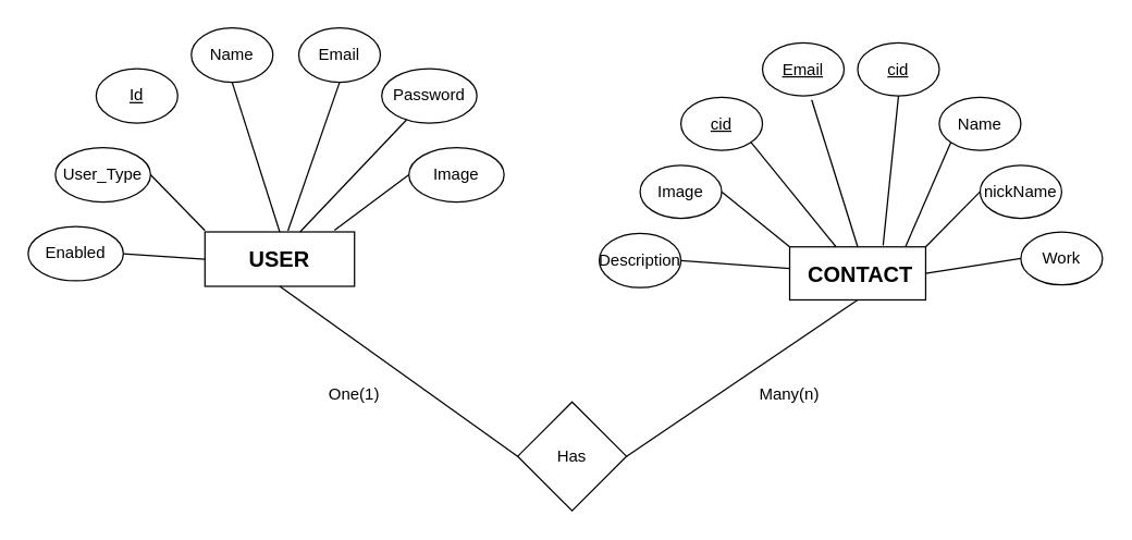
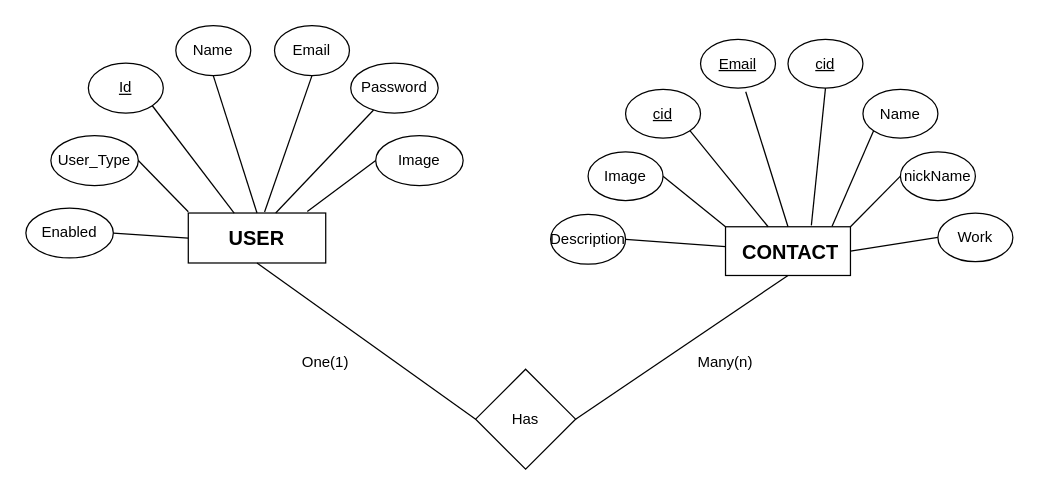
+ <mxCell id="17" value="" style="endArrow=none;html=1;rounded=0;exitX=1;exitY=1;exitDx=0;exitDy=0;entryX=0.334;entryY=0;entryDx=0;entryDy=0;entryPerimeter=0;" edge="1" parent="1" source="4" target="2"><mxGeometry width="50" height="50" relative="1" as="geometry"><mxPoint x="90" y="150" as="sourcePoint" /><mxPoint x="171" y="170" as="targetPoint" /></mxGeometry></mxCell>
